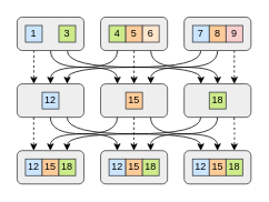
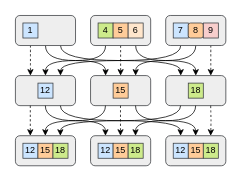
- <mxCell id="16" value="3" style="rounded=0;whiteSpace=wrap;html=1;fillColor=#cdeb8b;strokeColor=#36393d;movable=0;resizable=0;rotatable=0;deletable=0;editable=0;locked=1;connectable=0;" parent="1" vertex="1"><mxGeometry x="70" y="30" width="20" height="20" as="geometry" /></mxCell>
- <mxCell id="21" value="8" style="rounded=0;whiteSpace=wrap;html=1;fillColor=#ffcc99;strokeColor=#36393d;movable=0;resizable=0;rotatable=0;deletable=0;editable=0;locked=1;connectable=0;" parent="1" vertex="1"><mxGeometry x="250" y="30" width="20" height="20" as="geometry" /></mxCell>
+ <mxCell id="21" value="8" style="whiteSpace=wrap;html=1;fillColor=#ffcc99;strokeColor=#36393d;movable=0;resizable=0;rotatable=0;deletable=0;editable=0;locked=1;connectable=0;rounded=1;" parent="1" vertex="1"><mxGeometry x="250" y="30" width="20" height="20" as="geometry" /></mxCell>
